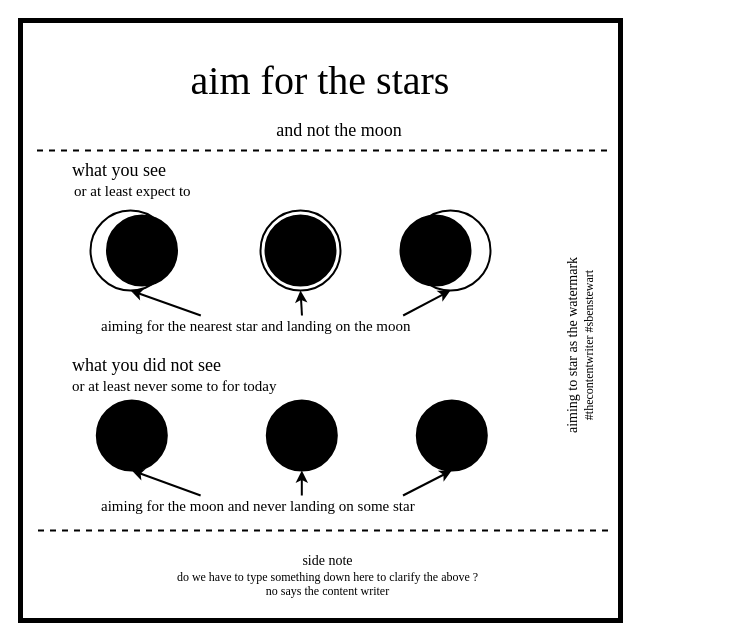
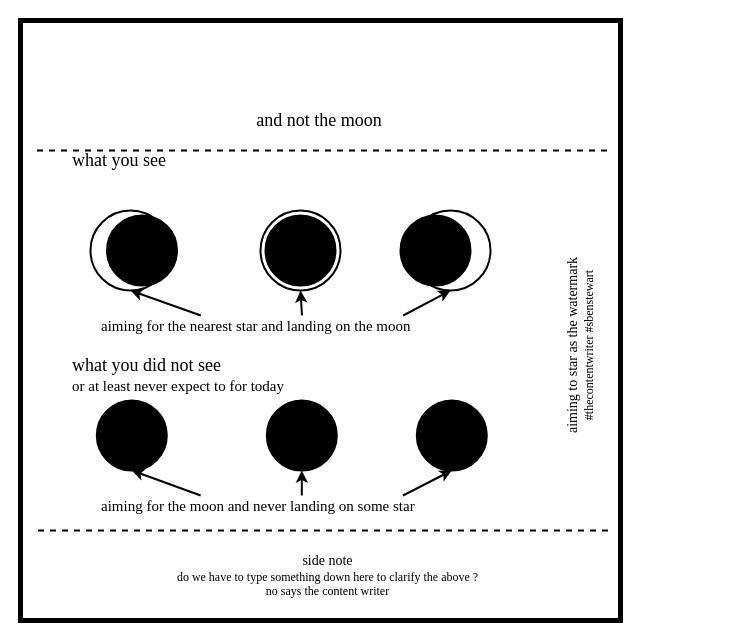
- <mxCell id="3" value="&lt;font face=&quot;xkcd&quot;&gt;&lt;span style=&quot;font-size: 40px&quot;&gt;aim for the stars&lt;/span&gt;&lt;br&gt;&lt;/font&gt;" style="text;html=1;strokeColor=none;fillColor=none;align=center;verticalAlign=middle;whiteSpace=wrap;rounded=0;" parent="1" vertex="1"><mxGeometry x="110" y="70" width="420" height="20" as="geometry" /></mxCell>
- <mxCell id="4" value="&lt;font face=&quot;xkcd&quot;&gt;&lt;span style=&quot;font-size: 18px&quot;&gt;and not the moon&lt;/span&gt;&lt;br&gt;&lt;/font&gt;" style="text;html=1;strokeColor=none;fillColor=none;align=center;verticalAlign=middle;whiteSpace=wrap;rounded=0;" parent="1" vertex="1"><mxGeometry x="99" y="120" width="480" height="20" as="geometry" /></mxCell>
+ <mxCell id="4" value="&lt;font face=&quot;xkcd&quot;&gt;&lt;span style=&quot;font-size: 18px&quot;&gt;and not the moon&lt;/span&gt;&lt;br&gt;&lt;/font&gt;" style="text;html=1;strokeColor=none;fillColor=none;align=center;verticalAlign=middle;whiteSpace=wrap;rounded=0;" parent="1" vertex="1"><mxGeometry x="79" y="110" width="480" height="20" as="geometry" /></mxCell>
- <mxCell id="10" value="what you see" style="text;html=1;strokeColor=none;fillColor=none;align=left;verticalAlign=middle;whiteSpace=wrap;rounded=0;fontFamily=xkcd;fontSize=18;" parent="1" vertex="1"><mxGeometry x="70" y="160" width="140" height="20" as="geometry" /></mxCell>
+ <mxCell id="10" value="what you see" style="text;html=1;strokeColor=none;fillColor=none;align=left;verticalAlign=middle;whiteSpace=wrap;rounded=0;fontFamily=xkcd;fontSize=18;" parent="1" vertex="1"><mxGeometry x="70" y="150" width="140" height="20" as="geometry" /></mxCell>
- <mxCell id="21" value="or at least expect to&amp;nbsp;" style="text;html=1;strokeColor=none;fillColor=none;align=left;verticalAlign=middle;whiteSpace=wrap;rounded=0;fontFamily=xkcd;fontSize=15;" vertex="1" parent="1"><mxGeometry x="71.5" y="180" width="298.5" height="20" as="geometry" /></mxCell>
- <mxCell id="30" value="or at least never some to for today" style="text;html=1;strokeColor=none;fillColor=none;align=left;verticalAlign=middle;whiteSpace=wrap;rounded=0;fontFamily=xkcd;fontSize=15;" vertex="1" parent="1"><mxGeometry x="70" y="375" width="340" height="20" as="geometry" /></mxCell>
+ <mxCell id="30" value="or at least never expect to for today" style="text;html=1;strokeColor=none;fillColor=none;align=left;verticalAlign=middle;whiteSpace=wrap;rounded=0;fontFamily=xkcd;fontSize=15;" vertex="1" parent="1"><mxGeometry x="70" y="375" width="340" height="20" as="geometry" /></mxCell>
